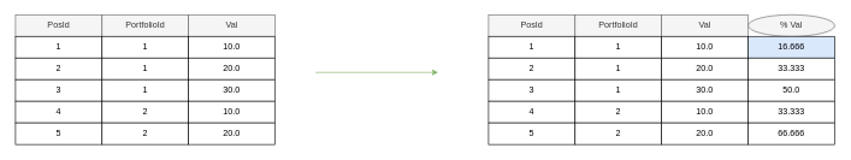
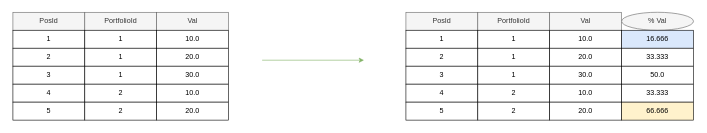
- <mxCell id="43" value="66.666" style="rounded=0;whiteSpace=wrap;html=1;" vertex="1" parent="1"><mxGeometry x="1036" y="170" width="120" height="30" as="geometry" /></mxCell>
+ <mxCell id="43" value="66.666" style="rounded=0;whiteSpace=wrap;html=1;fillColor=#fff2cc;" vertex="1" parent="1"><mxGeometry x="1036" y="170" width="120" height="30" as="geometry" /></mxCell>
